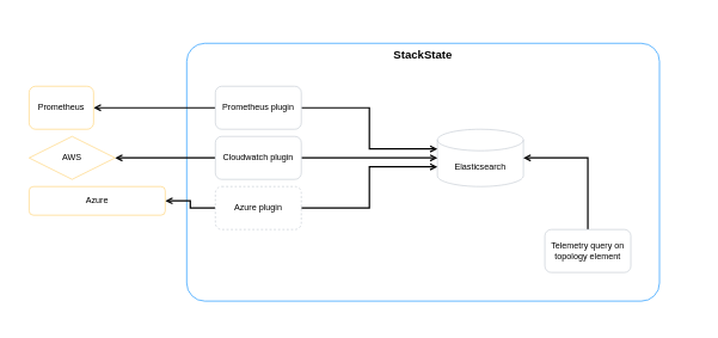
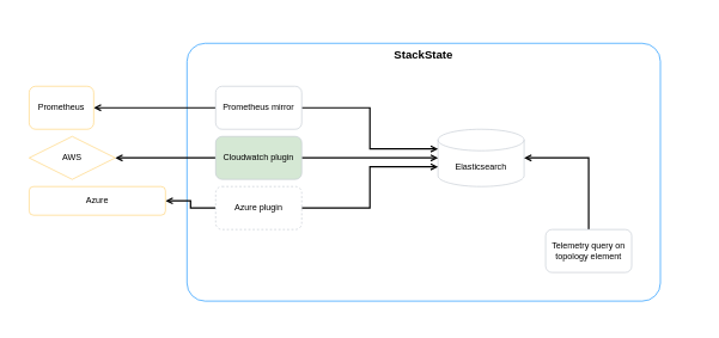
- <mxCell id="9" value="Prometheus plugin" style="rounded=1;whiteSpace=wrap;html=1;strokeColor=#C1C8D0;strokeWidth=1;" vertex="1" parent="1"><mxGeometry x="300" y="120" width="120" height="60" as="geometry" /></mxCell>
+ <mxCell id="9" value="Prometheus mirror" style="rounded=1;whiteSpace=wrap;html=1;strokeColor=#C1C8D0;strokeWidth=1;" vertex="1" parent="1"><mxGeometry x="300" y="120" width="120" height="60" as="geometry" /></mxCell>
- <mxCell id="12" value="Cloudwatch plugin" style="rounded=1;whiteSpace=wrap;html=1;strokeColor=#C1C8D0;strokeWidth=1;" vertex="1" parent="1"><mxGeometry x="300" y="190" width="120" height="60" as="geometry" /></mxCell>
+ <mxCell id="12" value="Cloudwatch plugin" style="rounded=1;whiteSpace=wrap;html=1;strokeColor=#C1C8D0;strokeWidth=1;fillColor=#d5e8d4;" vertex="1" parent="1"><mxGeometry x="300" y="190" width="120" height="60" as="geometry" /></mxCell>
